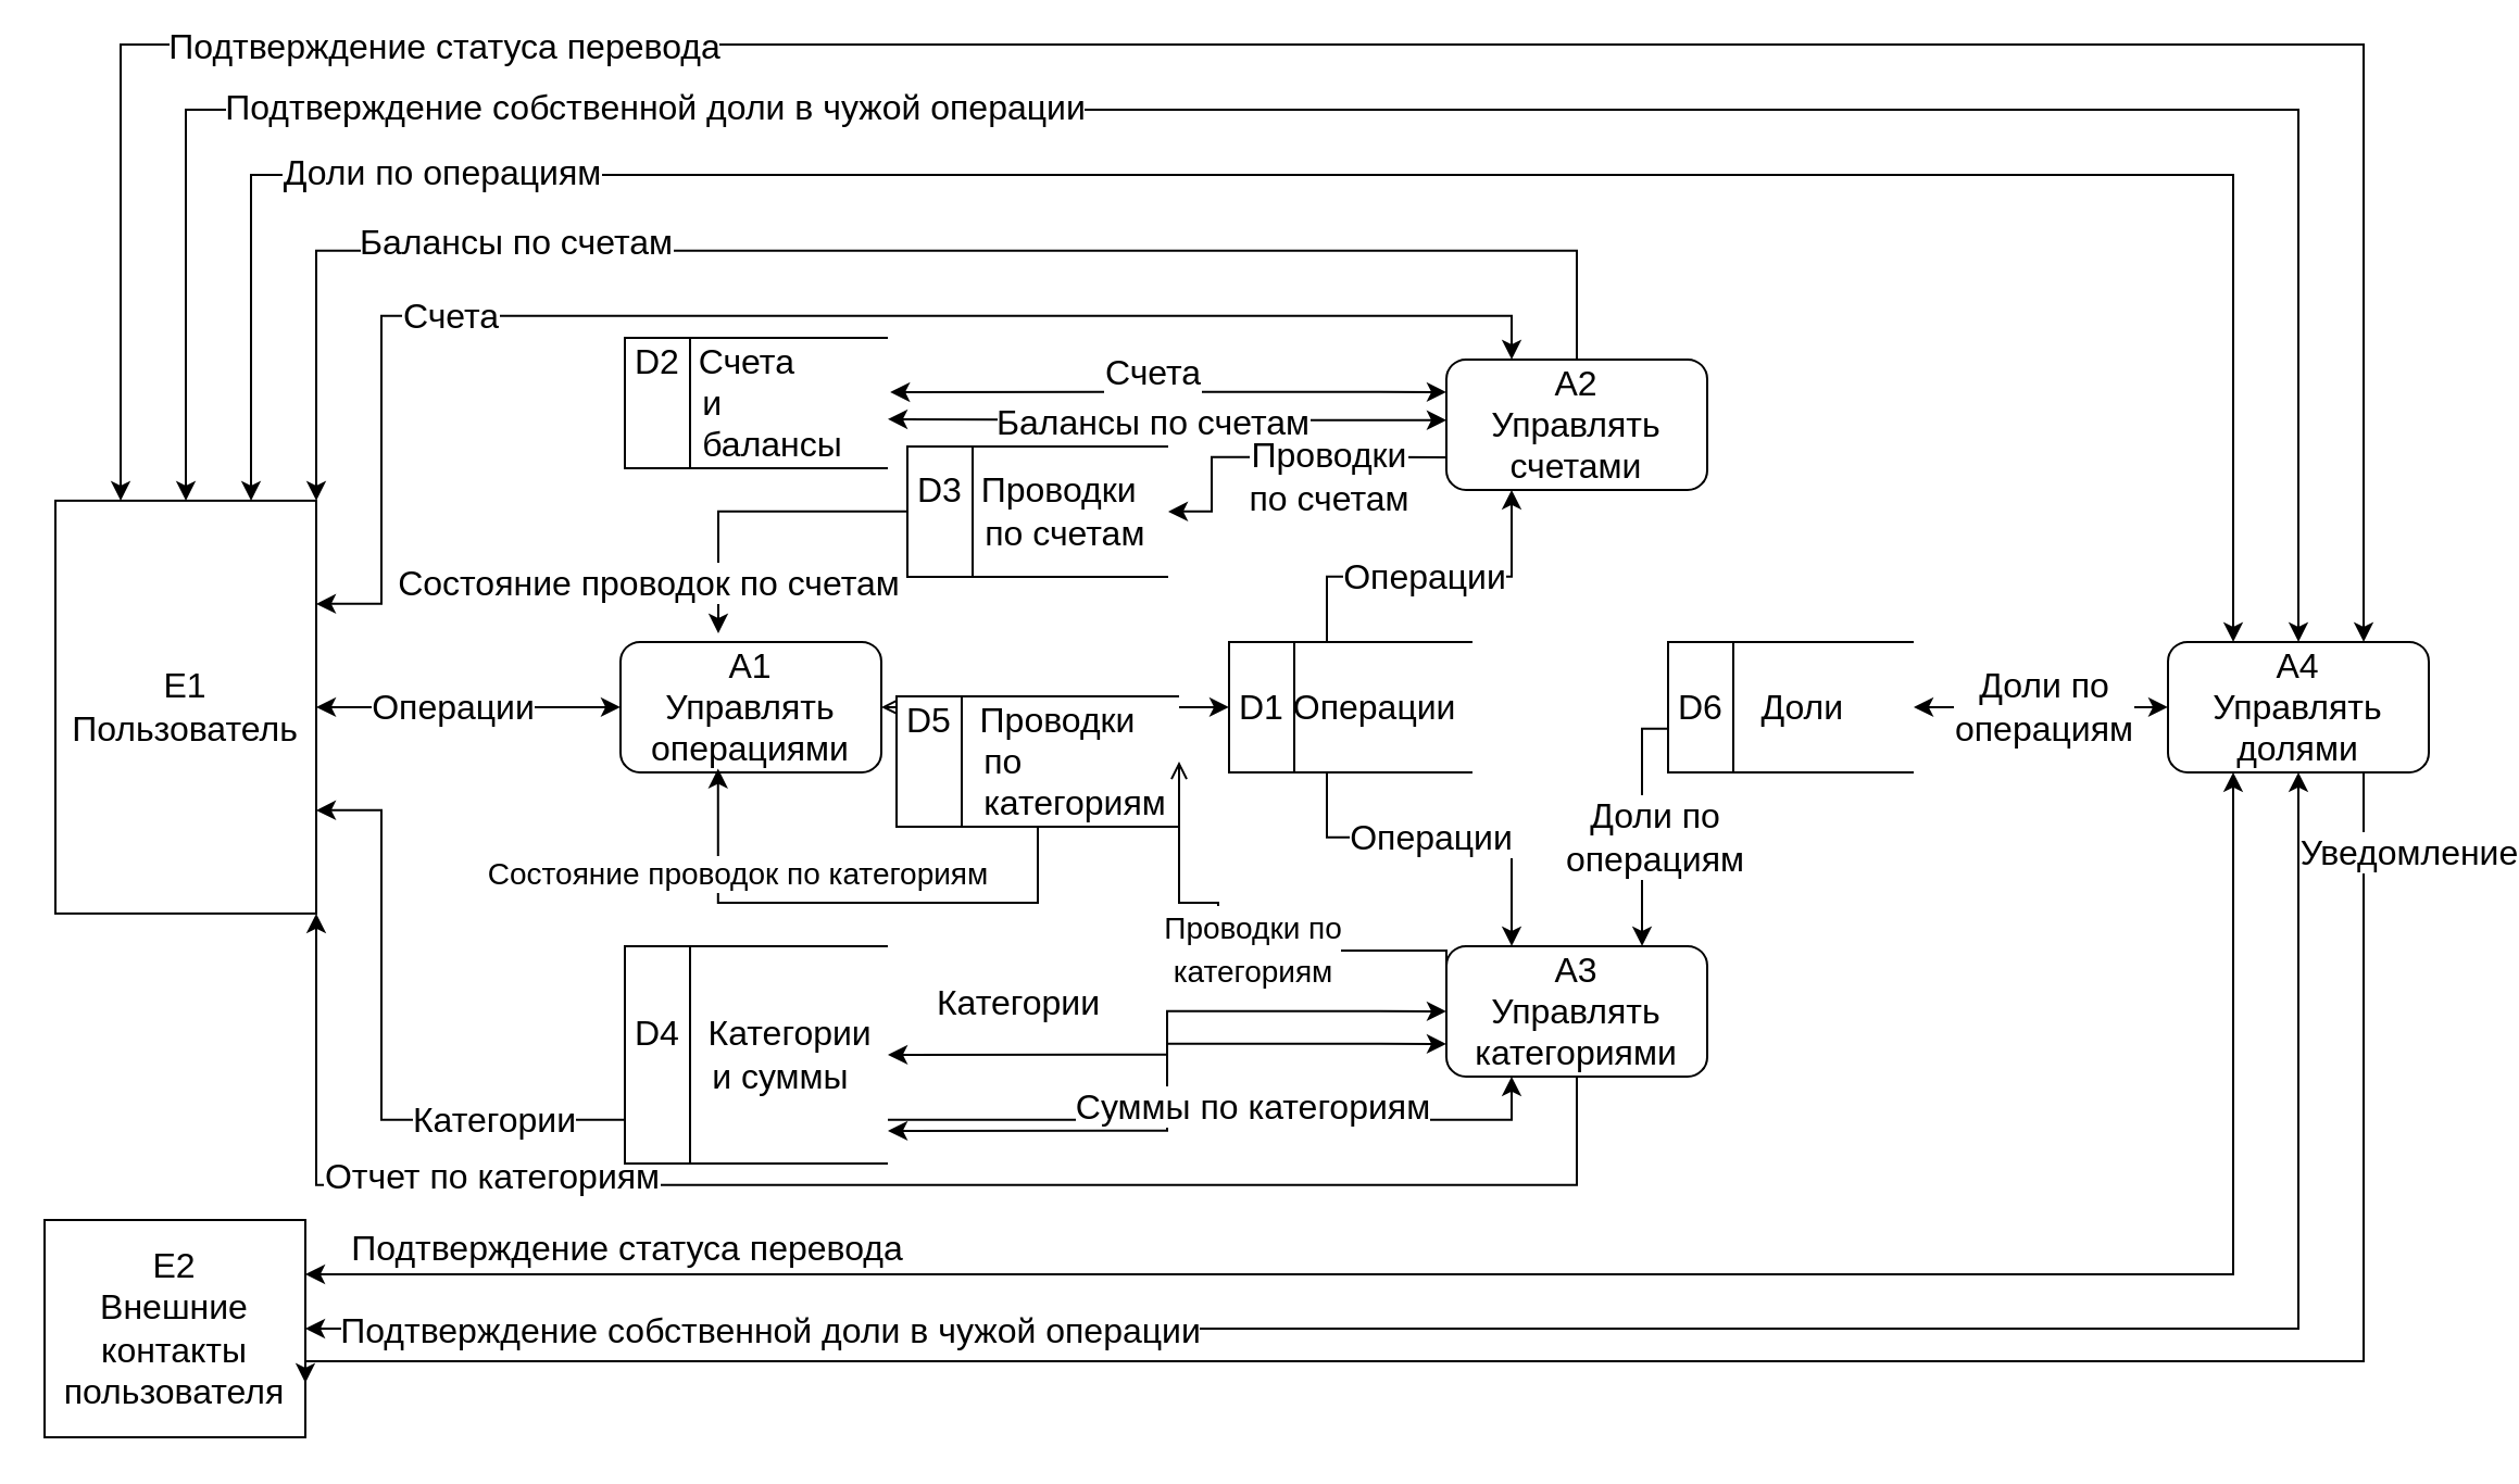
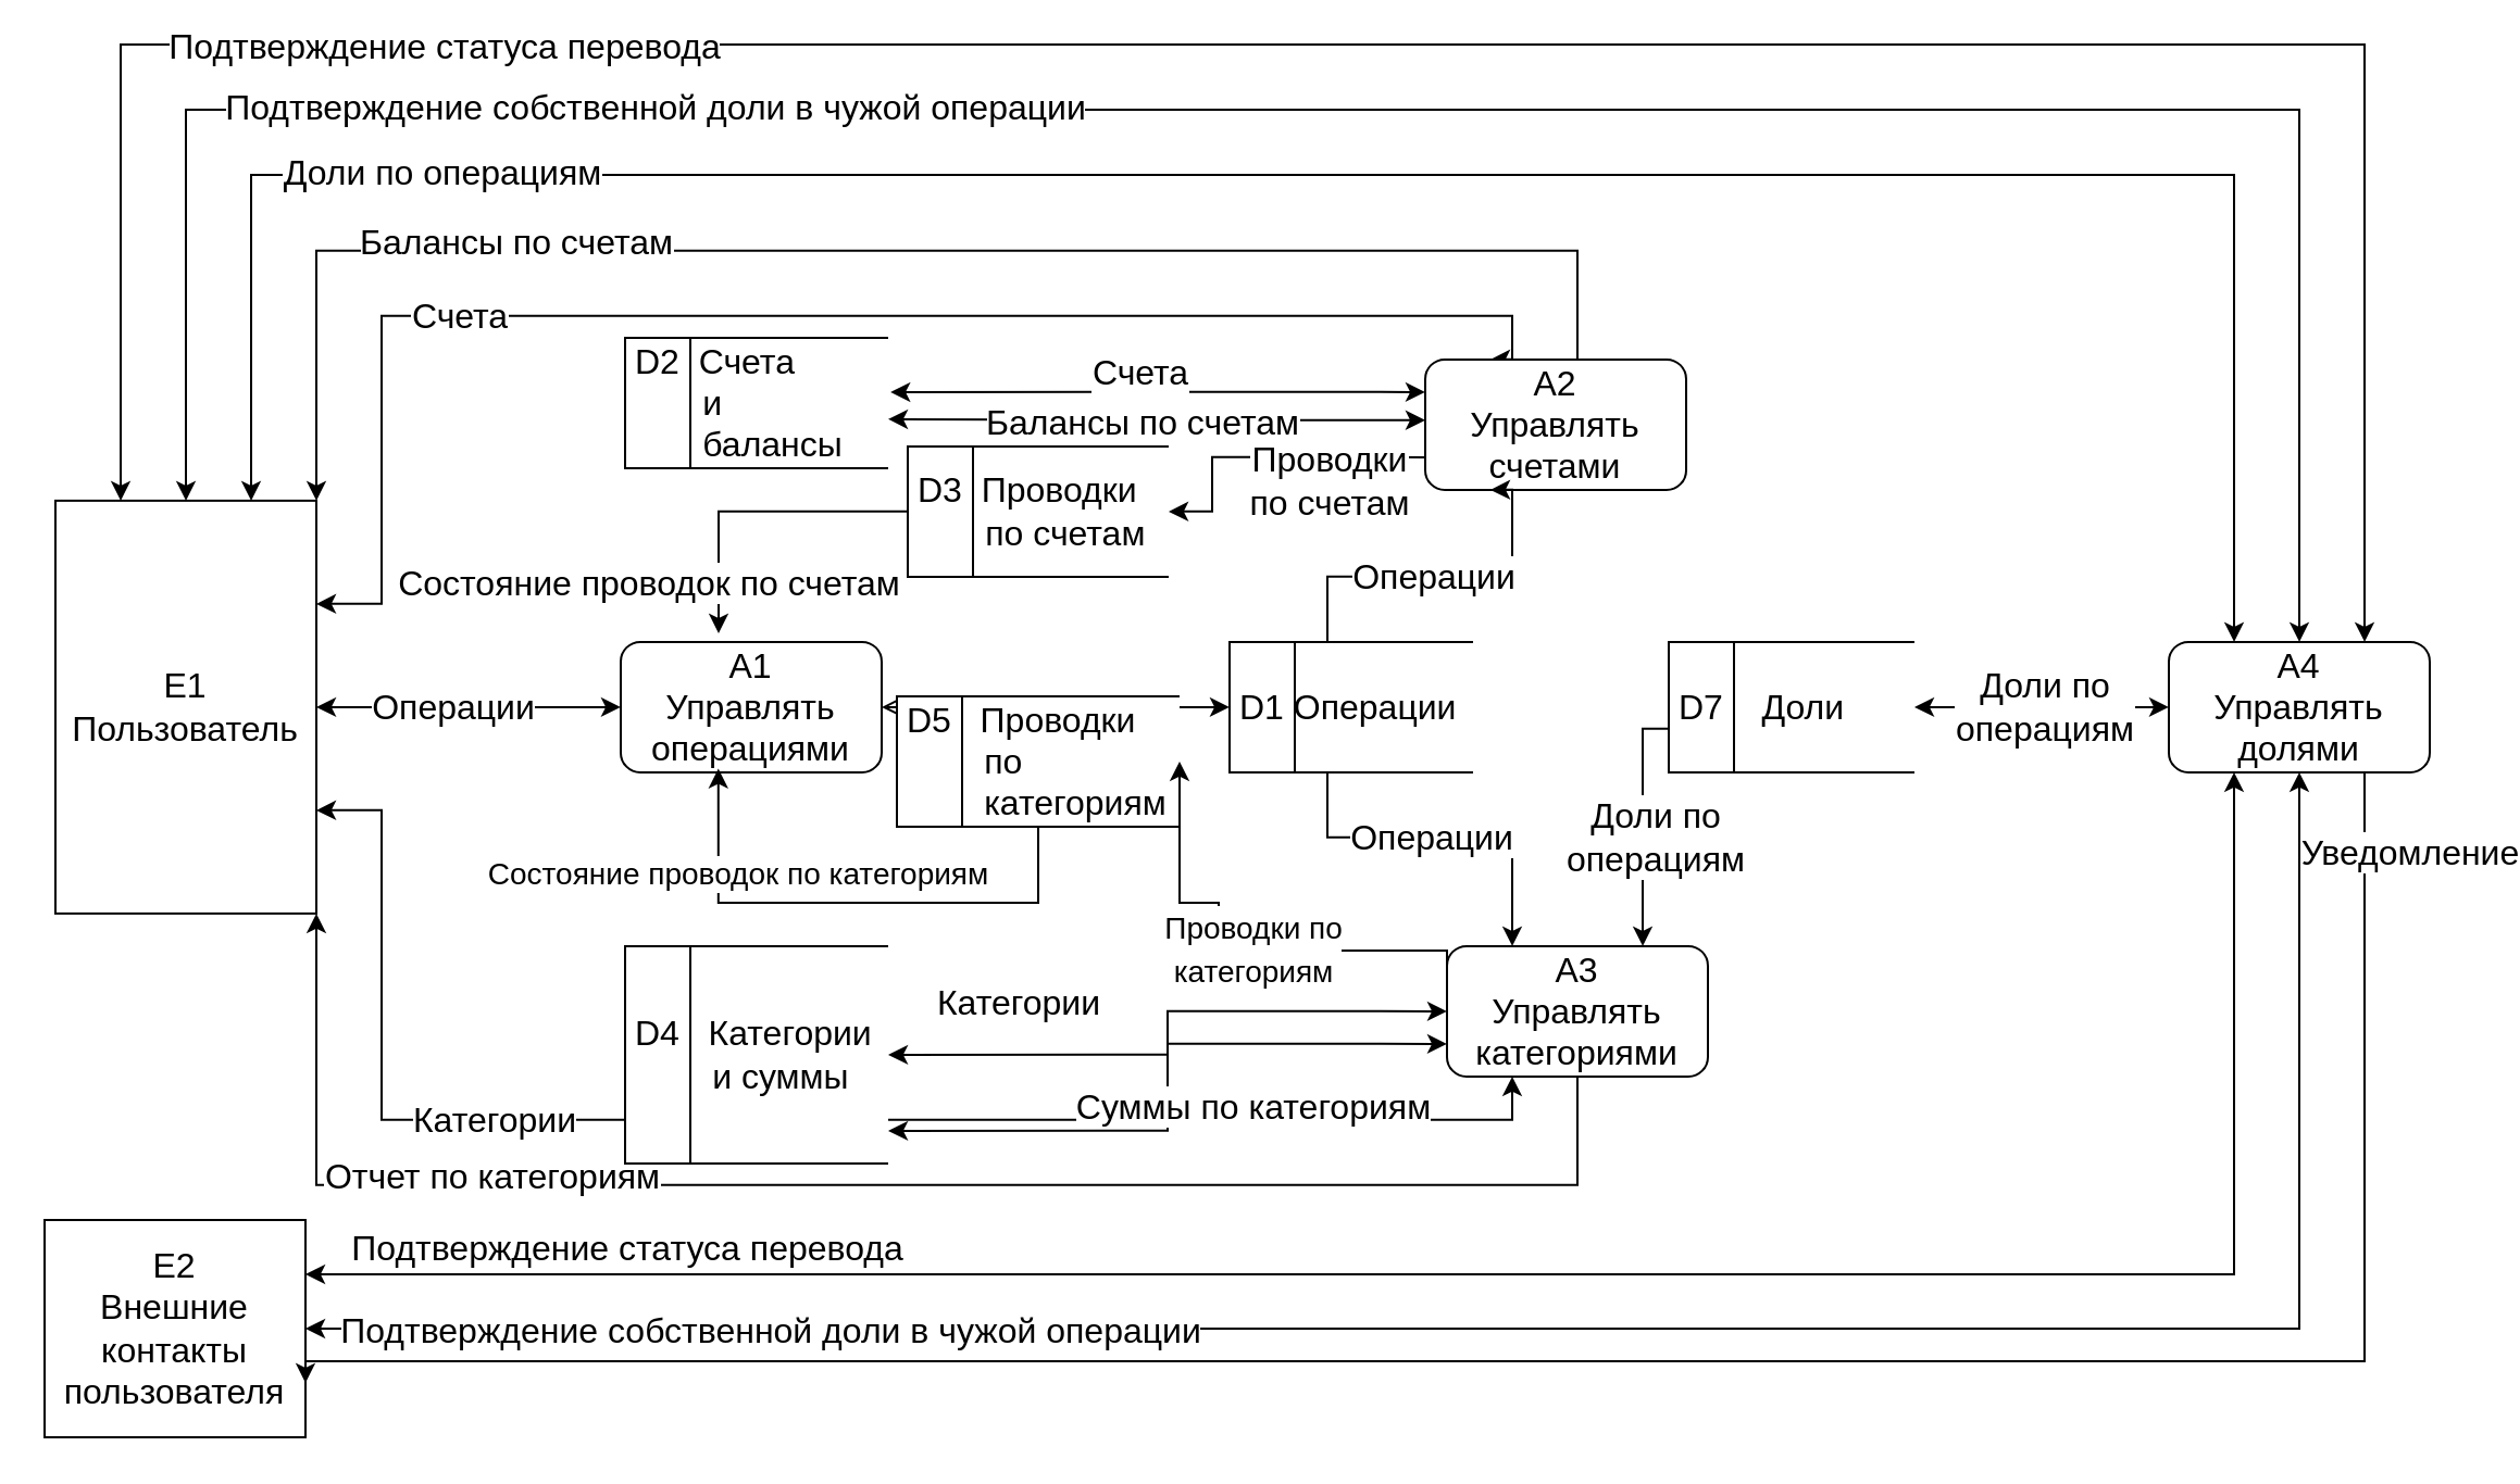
- <mxCell id="19" value="A2&lt;br&gt;Управлять счетами" style="rounded=1;whiteSpace=wrap;html=1;fontSize=16;" parent="1" vertex="1"><mxGeometry x="665" y="164.94" width="120" height="60" as="geometry" /></mxCell>
+ <mxCell id="19" value="A2&lt;br&gt;Управлять счетами" style="rounded=1;whiteSpace=wrap;html=1;fontSize=16;" parent="1" vertex="1"><mxGeometry x="655" y="164.94" width="120" height="60" as="geometry" /></mxCell>
- <mxCell id="40" value="D6&amp;nbsp; &amp;nbsp; Доли" style="shape=mxgraph.dfd.dataStoreID;whiteSpace=wrap;html=1;boundedLbl=1;backgroundOutline=1;size=15;dashed=0;align=left;spacingLeft=3;points=[[0,0],[0.5,0],[1,0],[0,0.5],[1,0.5],[0,1],[0.5,1],[1,1]];fontSize=16;" parent="1" vertex="1"><mxGeometry x="767" y="294.94" width="113" height="60" as="geometry" /></mxCell>
+ <mxCell id="40" value="D7&amp;nbsp; &amp;nbsp; Доли" style="shape=mxgraph.dfd.dataStoreID;whiteSpace=wrap;html=1;boundedLbl=1;backgroundOutline=1;size=15;dashed=0;align=left;spacingLeft=3;points=[[0,0],[0.5,0],[1,0],[0,0.5],[1,0.5],[0,1],[0.5,1],[1,1]];fontSize=16;" parent="1" vertex="1"><mxGeometry x="767" y="294.94" width="113" height="60" as="geometry" /></mxCell>
- <mxCell id="58" style="edgeStyle=orthogonalEdgeStyle;rounded=0;orthogonalLoop=1;jettySize=auto;html=1;exitX=0;exitY=0.25;exitDx=0;exitDy=0;entryX=1;entryY=0.5;entryDx=0;entryDy=0;entryPerimeter=0;fontSize=16;endArrow=open;" parent="1" source="49" target="53" edge="1"><mxGeometry relative="1" as="geometry"><Array as="points"><mxPoint x="665" y="437" /><mxPoint x="560" y="437" /><mxPoint x="560" y="415" /></Array></mxGeometry></mxCell>
+ <mxCell id="58" style="edgeStyle=orthogonalEdgeStyle;rounded=0;orthogonalLoop=1;jettySize=auto;html=1;exitX=0;exitY=0.25;exitDx=0;exitDy=0;entryX=1;entryY=0.5;entryDx=0;entryDy=0;entryPerimeter=0;fontSize=16;" parent="1" source="49" target="53" edge="1"><mxGeometry relative="1" as="geometry"><Array as="points"><mxPoint x="665" y="437" /><mxPoint x="560" y="437" /><mxPoint x="560" y="415" /></Array></mxGeometry></mxCell>
